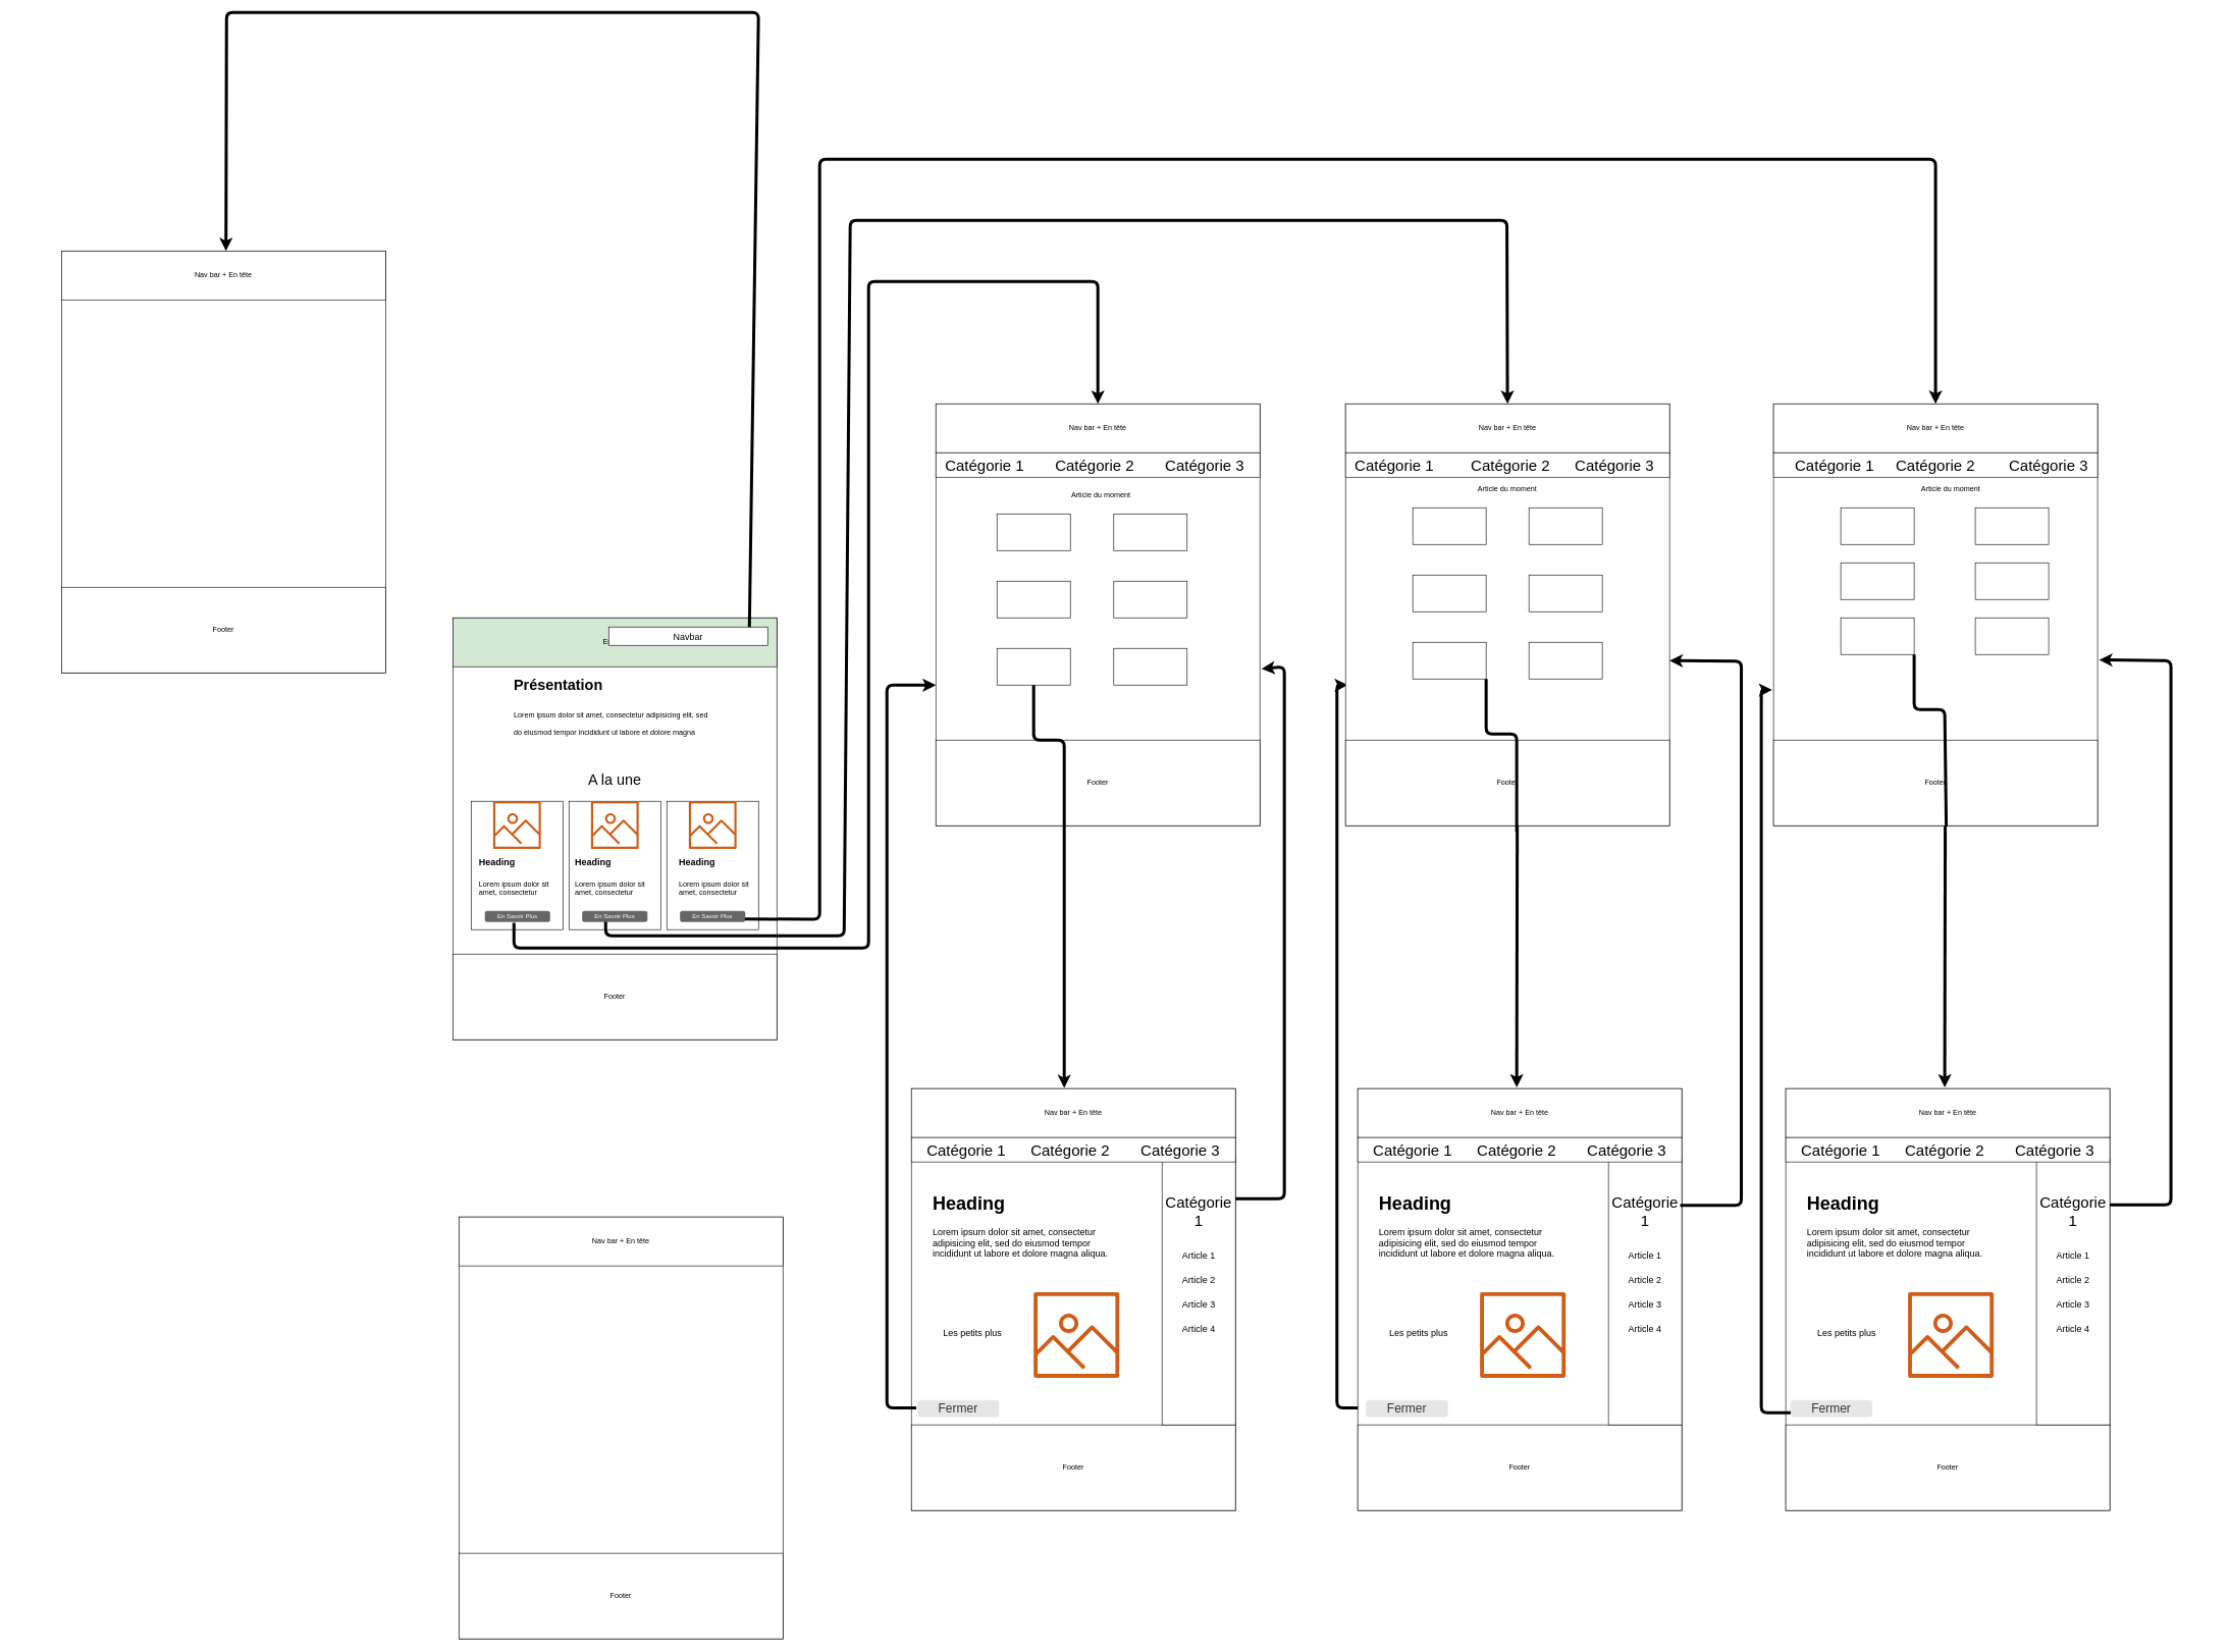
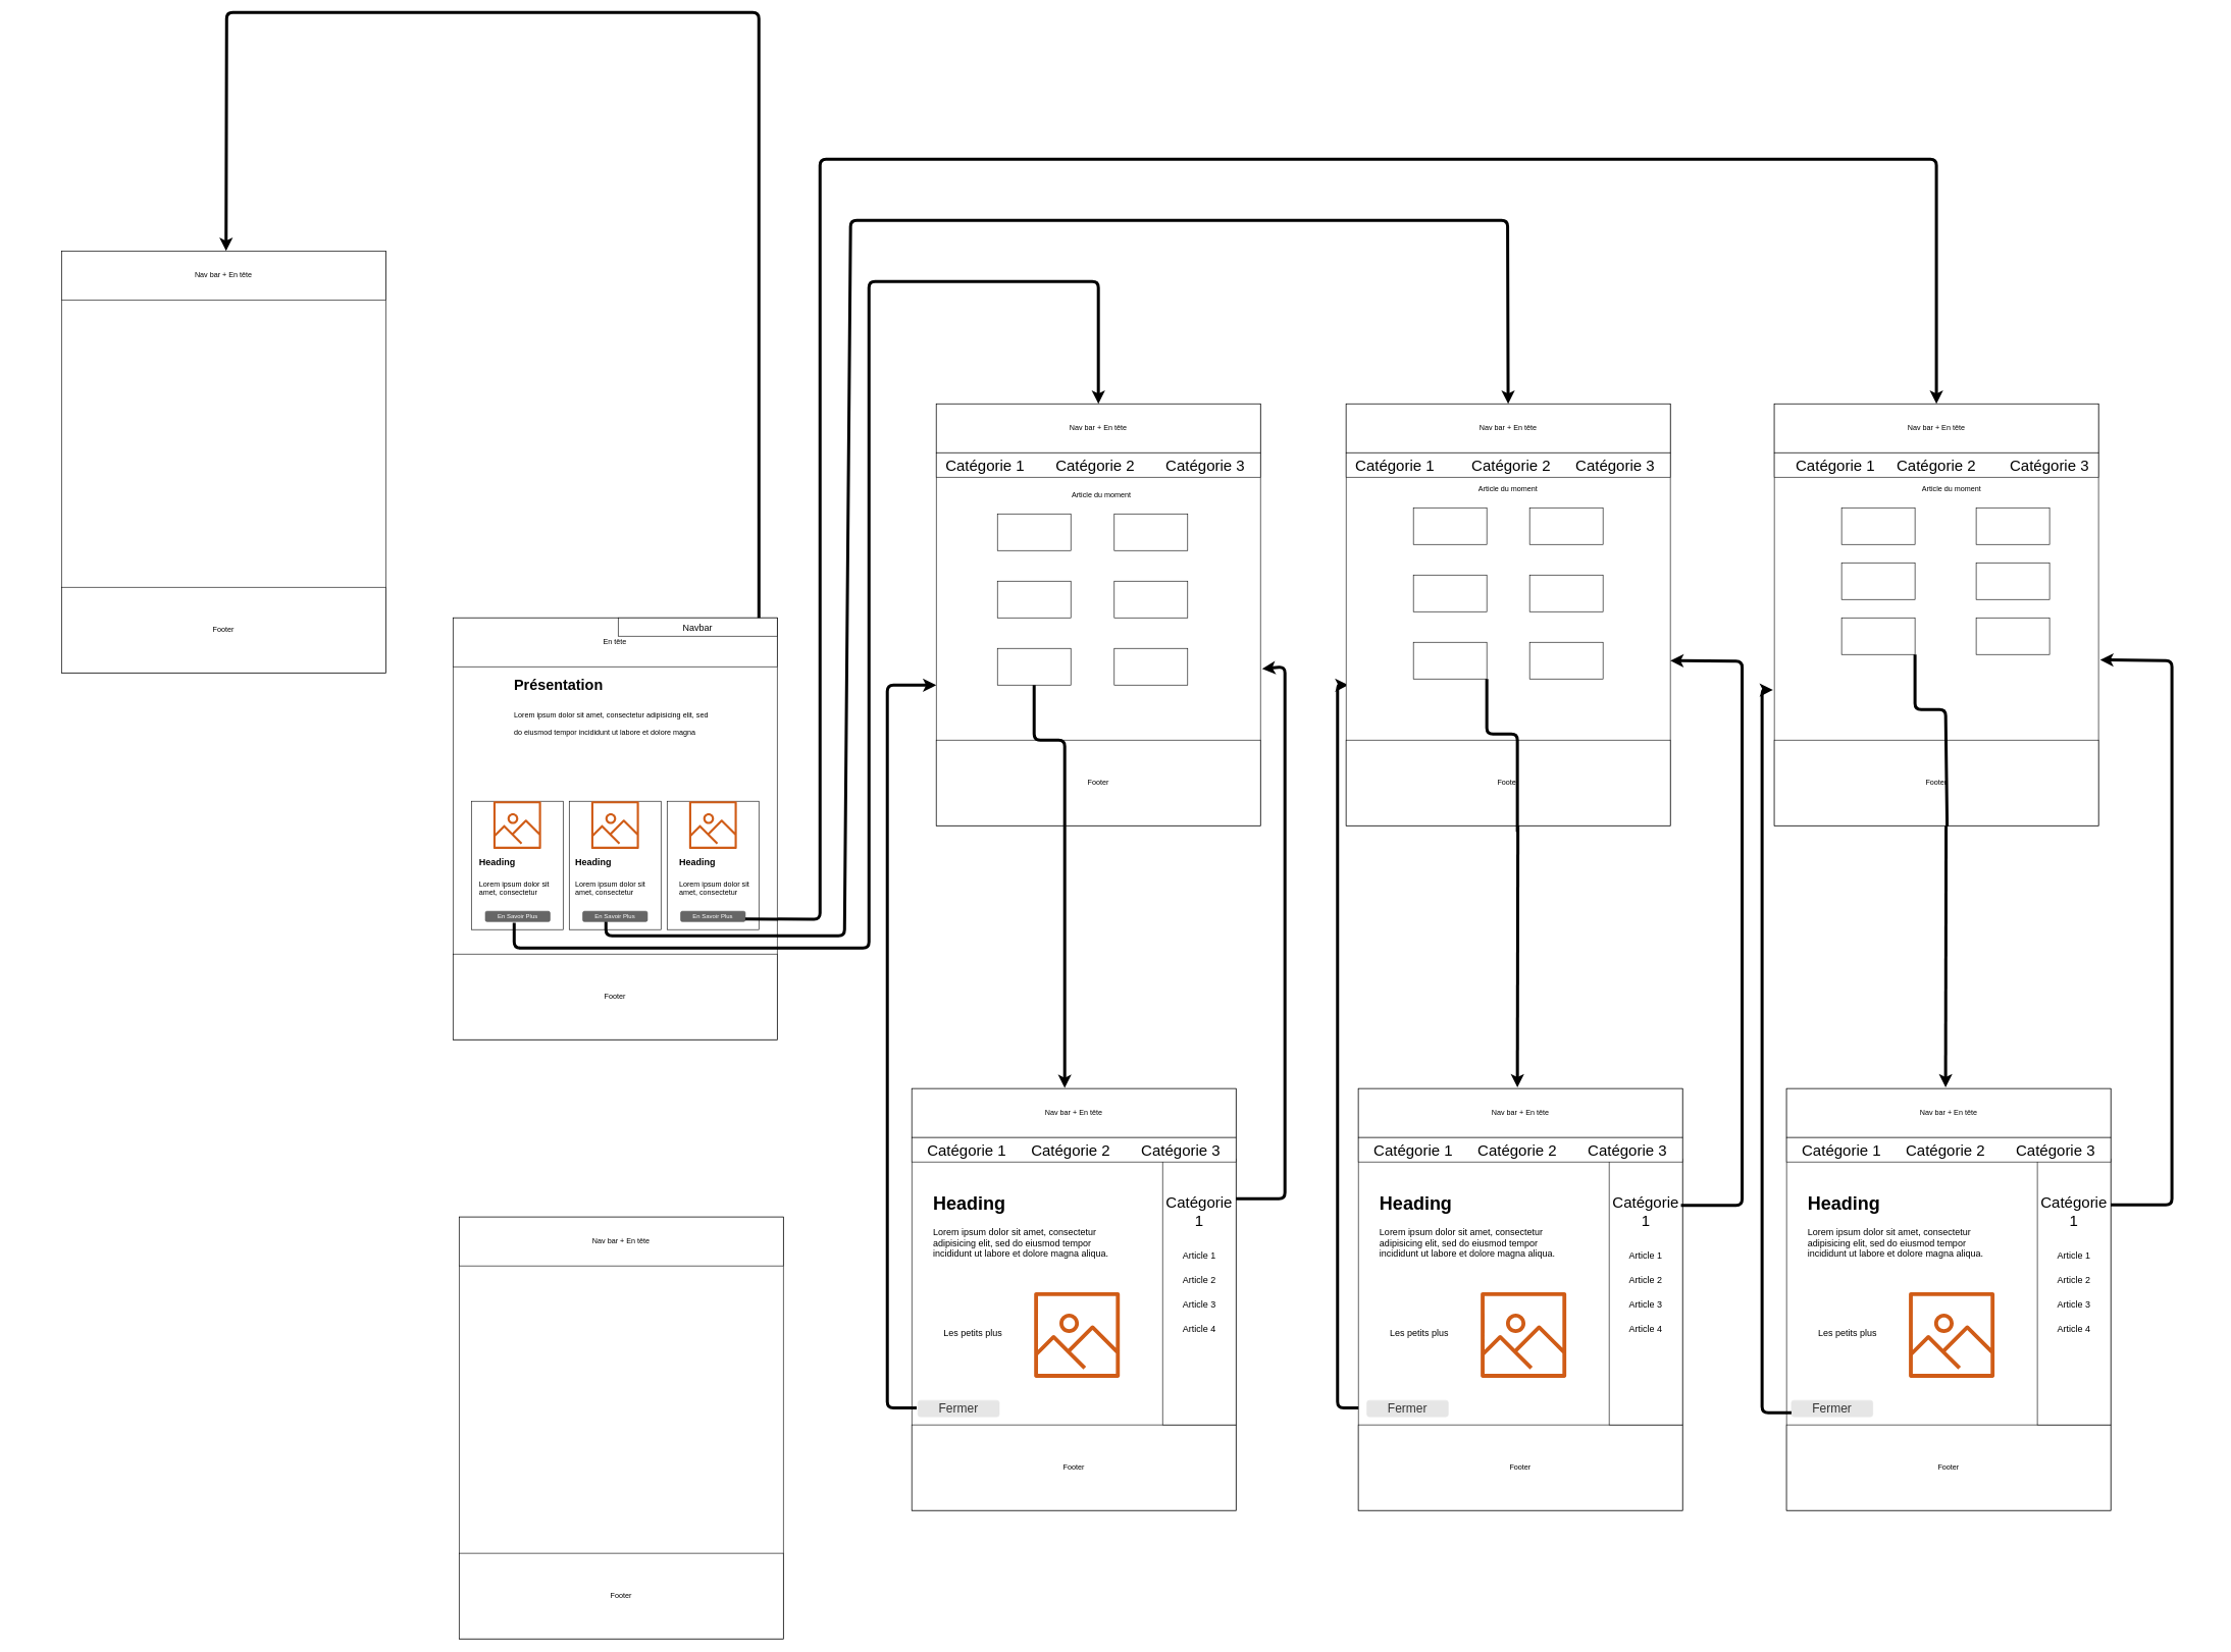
- <mxCell id="6" value="Navbar" style="rounded=0;whiteSpace=wrap;html=1;fontSize=15;" parent="2" vertex="1"><mxGeometry x="255" y="15" width="260" height="30" as="geometry" /></mxCell>
+ <mxCell id="6" value="Navbar" style="rounded=0;whiteSpace=wrap;html=1;fontSize=15;" parent="2" vertex="1"><mxGeometry x="270" width="260" height="30" as="geometry" /></mxCell>
- <mxCell id="4" value="En tête" style="rounded=0;whiteSpace=wrap;html=1;fillColor=#d5e8d4;" parent="2" vertex="1"><mxGeometry width="530" height="80" as="geometry" /></mxCell>
+ <mxCell id="4" value="En tête" style="rounded=0;whiteSpace=wrap;html=1;" parent="2" vertex="1"><mxGeometry width="530" height="80" as="geometry" /></mxCell>
- <mxCell id="11" value="&lt;font style=&quot;font-size: 24px&quot;&gt;A la une&lt;/font&gt;" style="text;html=1;strokeColor=none;fillColor=none;align=center;verticalAlign=middle;whiteSpace=wrap;rounded=0;" parent="1" vertex="1"><mxGeometry x="770" y="1240" width="470" height="70" as="geometry" /></mxCell>
